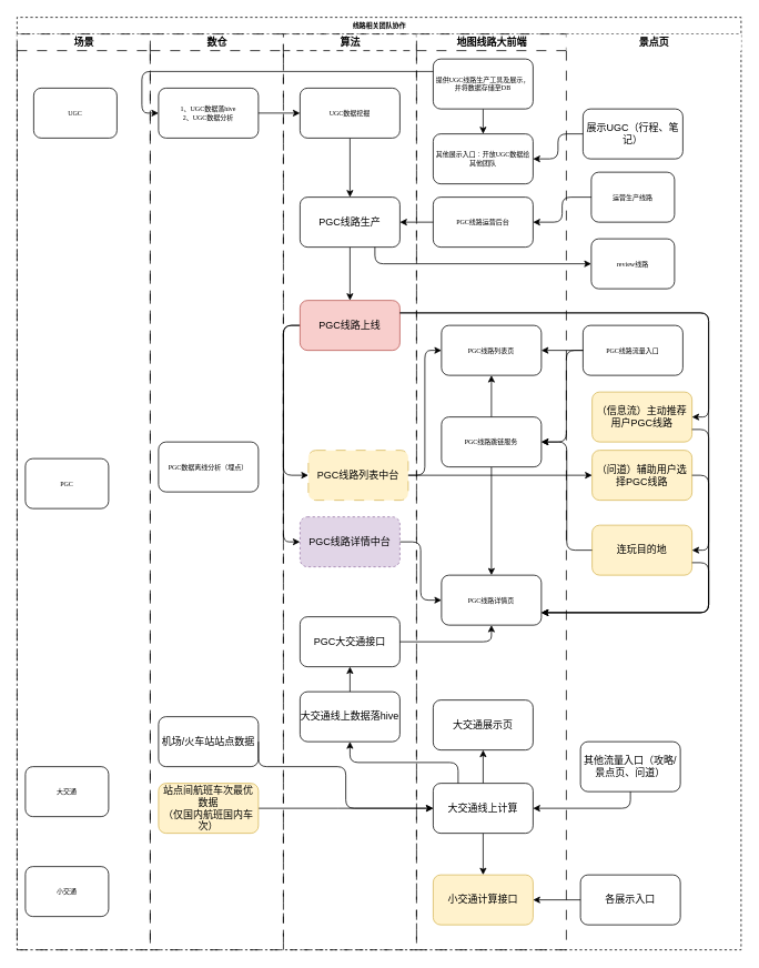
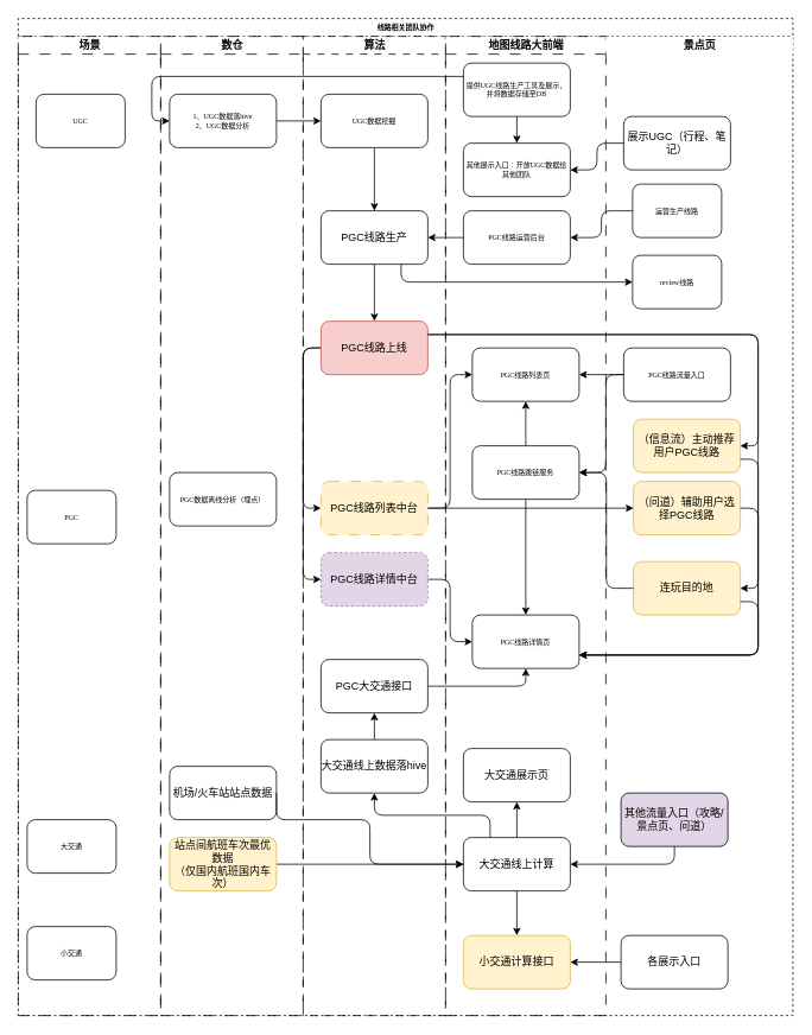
- <mxCell id="19" value="PGC线路列表中台" style="rounded=1;whiteSpace=wrap;html=1;fillColor=#fff2cc;strokeColor=#d6b656;dashed=1;dashPattern=12 12;" vertex="1" parent="14"><mxGeometry x="30" y="500" width="120" height="60" as="geometry" /></mxCell>
+ <mxCell id="19" value="PGC线路列表中台" style="rounded=1;whiteSpace=wrap;html=1;fillColor=#fff2cc;strokeColor=#d6b656;dashed=1;dashPattern=12 12;" vertex="1" parent="14"><mxGeometry x="20" y="500" width="120" height="60" as="geometry" /></mxCell>
- <mxCell id="50" value="其他流量入口（攻略/景点页、问道）" style="rounded=1;whiteSpace=wrap;html=1;" vertex="1" parent="42"><mxGeometry x="17" y="850" width="120" height="60" as="geometry" /></mxCell>
+ <mxCell id="50" value="其他流量入口（攻略/景点页、问道）" style="rounded=1;whiteSpace=wrap;html=1;fillColor=#e1d5e7;" vertex="1" parent="42"><mxGeometry x="17" y="850" width="120" height="60" as="geometry" /></mxCell>
